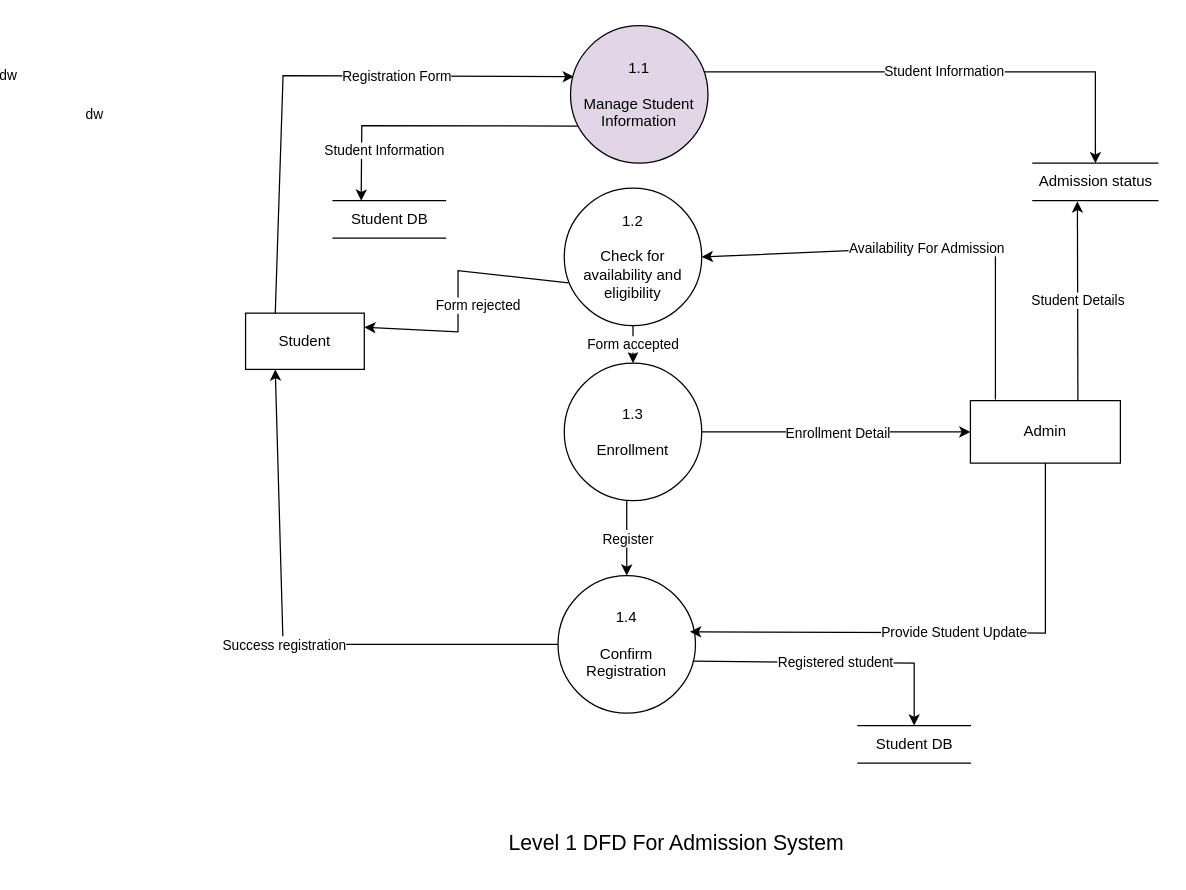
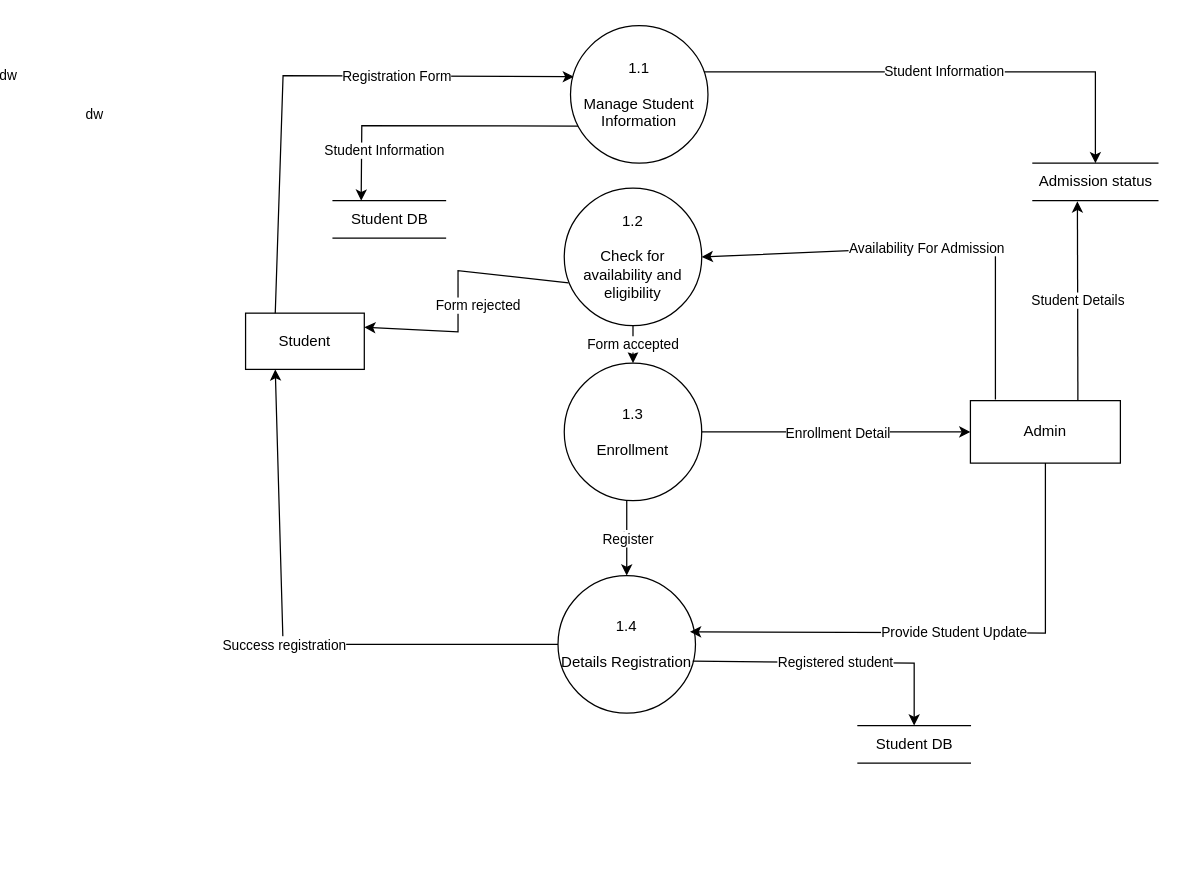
- <mxCell id="27" value="1.1&lt;br&gt;&lt;br&gt;Manage Student Information" style="ellipse;whiteSpace=wrap;html=1;aspect=fixed;fillColor=#e1d5e7;" parent="1" vertex="1"><mxGeometry x="280" y="20" width="110" height="110" as="geometry" /></mxCell>
+ <mxCell id="27" value="1.1&lt;br&gt;&lt;br&gt;Manage Student Information" style="ellipse;whiteSpace=wrap;html=1;aspect=fixed;" parent="1" vertex="1"><mxGeometry x="280" y="20" width="110" height="110" as="geometry" /></mxCell>
- <mxCell id="7" value="1.4&lt;br&gt;&lt;br&gt;Confirm Registration" style="ellipse;whiteSpace=wrap;html=1;aspect=fixed;" parent="1" vertex="1"><mxGeometry x="270" y="460" width="110" height="110" as="geometry" /></mxCell>
+ <mxCell id="7" value="1.4&lt;br&gt;&lt;br&gt;Details Registration" style="ellipse;whiteSpace=wrap;html=1;aspect=fixed;" parent="1" vertex="1"><mxGeometry x="270" y="460" width="110" height="110" as="geometry" /></mxCell>
- <mxCell id="26" value="&lt;font style=&quot;font-size: 17px;&quot;&gt;Level 1 DFD For Admission System&lt;/font&gt;" style="text;html=1;strokeColor=none;fillColor=none;align=center;verticalAlign=middle;whiteSpace=wrap;rounded=0;" parent="1" vertex="1"><mxGeometry x="220" y="660" width="290" height="30" as="geometry" /></mxCell>
